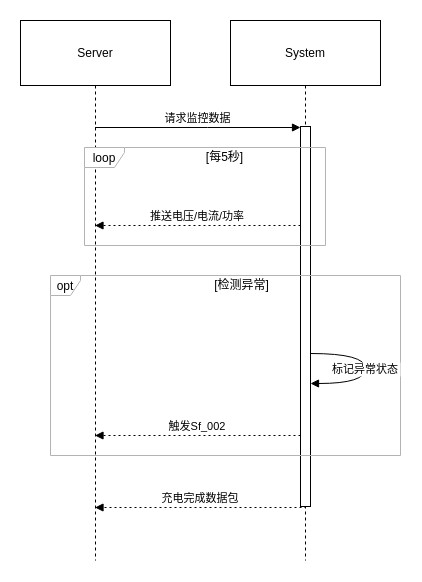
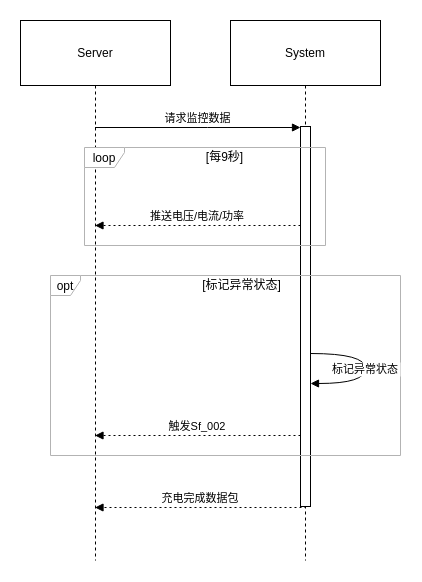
- <mxCell id="6" value="[每5秒]" style="text;strokeColor=none;fillColor=none;align=center;verticalAlign=middle;whiteSpace=wrap;" vertex="1" parent="5"><mxGeometry x="40" width="201" height="20" as="geometry" /></mxCell>
+ <mxCell id="6" value="[每9秒]" style="text;strokeColor=none;fillColor=none;align=center;verticalAlign=middle;whiteSpace=wrap;" vertex="1" parent="5"><mxGeometry x="40" width="201" height="20" as="geometry" /></mxCell>
- <mxCell id="8" value="[检测异常]" style="text;strokeColor=none;fillColor=none;align=center;verticalAlign=middle;whiteSpace=wrap;" vertex="1" parent="7"><mxGeometry x="33.228" width="316.772" height="20" as="geometry" /></mxCell>
+ <mxCell id="8" value="[标记异常状态]" style="text;strokeColor=none;fillColor=none;align=center;verticalAlign=middle;whiteSpace=wrap;" vertex="1" parent="7"><mxGeometry x="33.228" width="316.772" height="20" as="geometry" /></mxCell>
